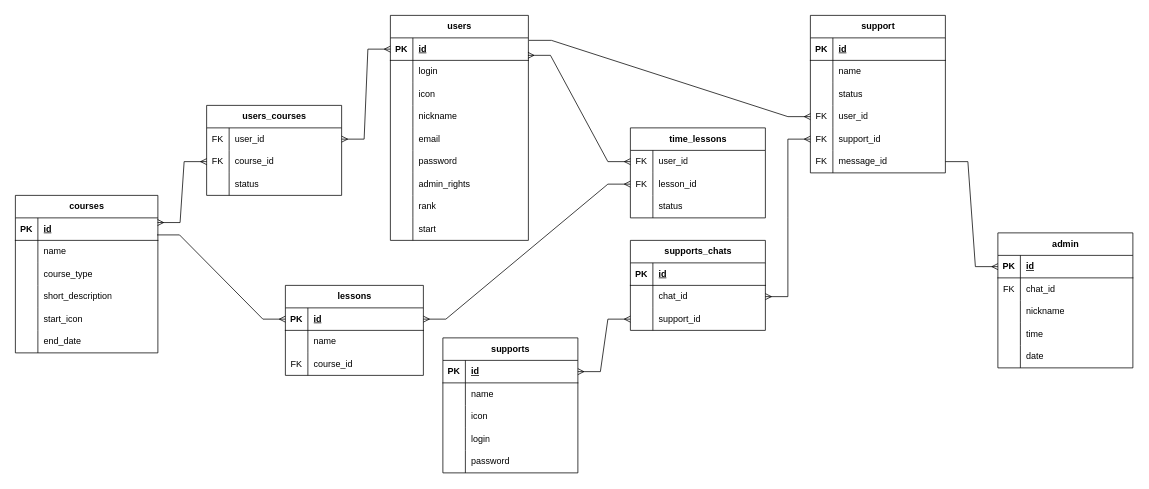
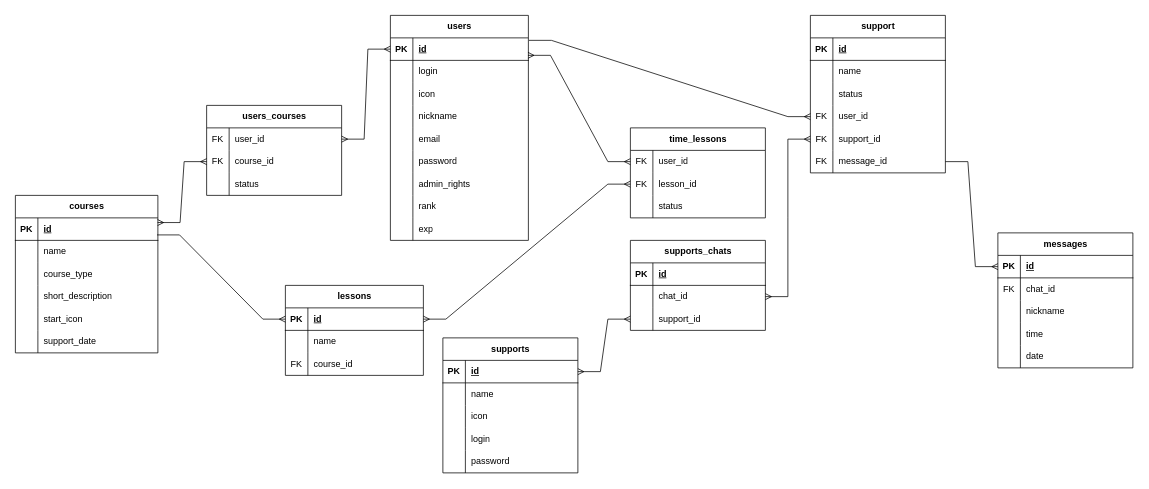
- <mxCell id="29" value="start" style="shape=partialRectangle;connectable=0;fillColor=none;top=0;left=0;bottom=0;right=0;align=left;spacingLeft=6;overflow=hidden;whiteSpace=wrap;html=1;" parent="27" vertex="1"><mxGeometry x="30" width="154" height="30" as="geometry"><mxRectangle width="154" height="30" as="alternateBounds" /></mxGeometry></mxCell>
+ <mxCell id="29" value="exp" style="shape=partialRectangle;connectable=0;fillColor=none;top=0;left=0;bottom=0;right=0;align=left;spacingLeft=6;overflow=hidden;whiteSpace=wrap;html=1;" parent="27" vertex="1"><mxGeometry x="30" width="154" height="30" as="geometry"><mxRectangle width="154" height="30" as="alternateBounds" /></mxGeometry></mxCell>
- <mxCell id="79" value="admin" style="shape=table;startSize=30;container=1;collapsible=1;childLayout=tableLayout;fixedRows=1;rowLines=0;fontStyle=1;align=center;resizeLast=1;html=1;" parent="1" vertex="1"><mxGeometry x="1330" y="310" width="180" height="180" as="geometry" /></mxCell>
+ <mxCell id="79" value="messages" style="shape=table;startSize=30;container=1;collapsible=1;childLayout=tableLayout;fixedRows=1;rowLines=0;fontStyle=1;align=center;resizeLast=1;html=1;" parent="1" vertex="1"><mxGeometry x="1330" y="310" width="180" height="180" as="geometry" /></mxCell>
- <mxCell id="58" value="end_date" style="shape=partialRectangle;connectable=0;fillColor=none;top=0;left=0;bottom=0;right=0;align=left;spacingLeft=6;overflow=hidden;whiteSpace=wrap;html=1;" parent="56" vertex="1"><mxGeometry x="30" width="160.0" height="30" as="geometry"><mxRectangle width="160.0" height="30" as="alternateBounds" /></mxGeometry></mxCell>
+ <mxCell id="58" value="support_date" style="shape=partialRectangle;connectable=0;fillColor=none;top=0;left=0;bottom=0;right=0;align=left;spacingLeft=6;overflow=hidden;whiteSpace=wrap;html=1;" parent="56" vertex="1"><mxGeometry x="30" width="160.0" height="30" as="geometry"><mxRectangle width="160.0" height="30" as="alternateBounds" /></mxGeometry></mxCell>
